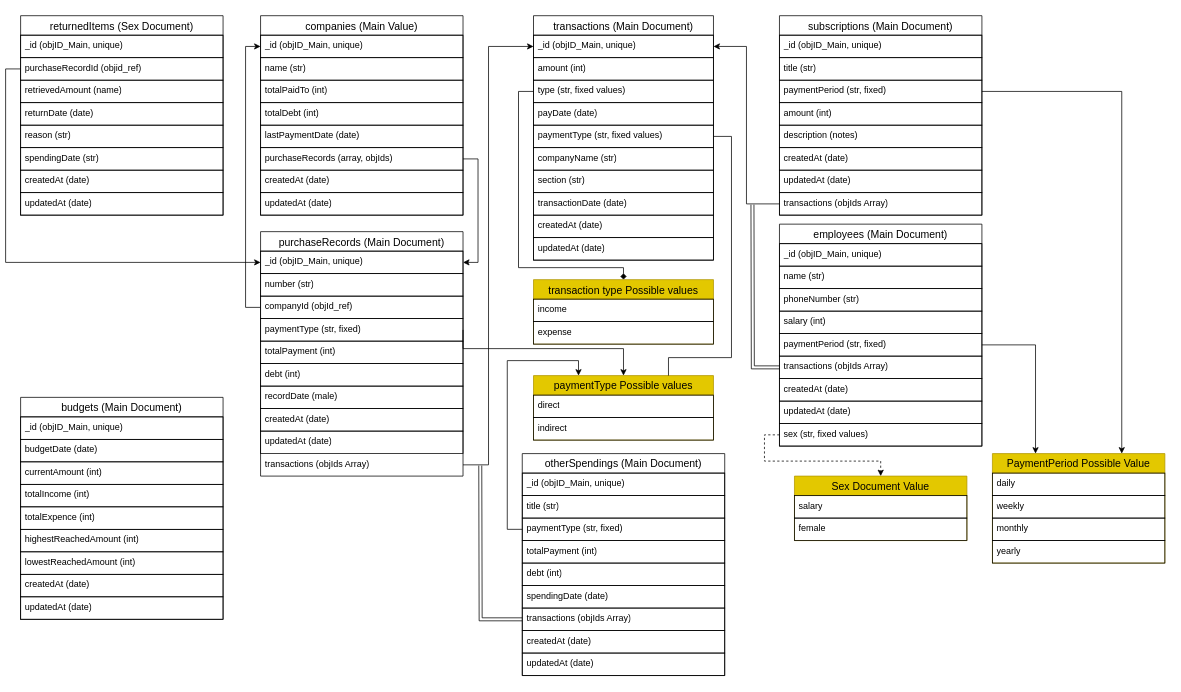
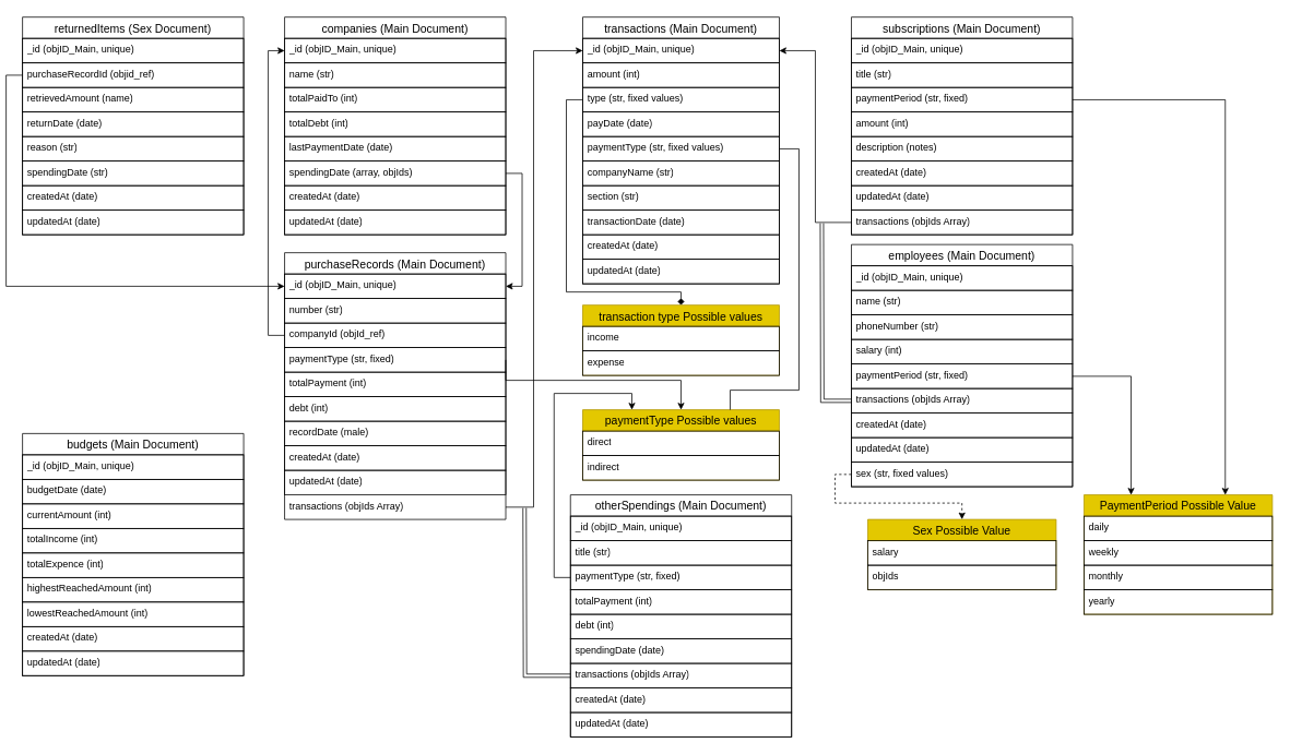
- <mxCell id="88" value="companies (Main Value)" style="swimlane;fontStyle=0;childLayout=stackLayout;horizontal=1;startSize=26;horizontalStack=0;resizeParent=1;resizeParentMax=0;resizeLast=0;collapsible=1;marginBottom=0;align=center;fontSize=14;" parent="1" vertex="1"><mxGeometry x="340" y="20" width="270" height="266" as="geometry" /></mxCell>
+ <mxCell id="88" value="companies (Main Document)" style="swimlane;fontStyle=0;childLayout=stackLayout;horizontal=1;startSize=26;horizontalStack=0;resizeParent=1;resizeParentMax=0;resizeLast=0;collapsible=1;marginBottom=0;align=center;fontSize=14;" parent="1" vertex="1"><mxGeometry x="340" y="20" width="270" height="266" as="geometry" /></mxCell>
- <mxCell id="94" value="purchaseRecords (array, objIds)" style="text;strokeColor=default;fillColor=none;spacingLeft=4;spacingRight=4;overflow=hidden;rotatable=0;points=[[0,0.5],[1,0.5]];portConstraint=eastwest;fontSize=12;whiteSpace=wrap;html=1;" parent="88" vertex="1"><mxGeometry y="176" width="270" height="30" as="geometry" /></mxCell>
+ <mxCell id="94" value="spendingDate (array, objIds)" style="text;strokeColor=default;fillColor=none;spacingLeft=4;spacingRight=4;overflow=hidden;rotatable=0;points=[[0,0.5],[1,0.5]];portConstraint=eastwest;fontSize=12;whiteSpace=wrap;html=1;" parent="88" vertex="1"><mxGeometry y="176" width="270" height="30" as="geometry" /></mxCell>
- <mxCell id="55" value="Sex Document Value" style="swimlane;fontStyle=0;childLayout=stackLayout;horizontal=1;startSize=26;horizontalStack=0;resizeParent=1;resizeParentMax=0;resizeLast=0;collapsible=1;marginBottom=0;align=center;fontSize=14;fillColor=#e3c800;strokeColor=#B09500;fontColor=#000000;" parent="1" vertex="1"><mxGeometry x="1052" y="634" width="230" height="86" as="geometry" /></mxCell>
+ <mxCell id="55" value="Sex Possible Value" style="swimlane;fontStyle=0;childLayout=stackLayout;horizontal=1;startSize=26;horizontalStack=0;resizeParent=1;resizeParentMax=0;resizeLast=0;collapsible=1;marginBottom=0;align=center;fontSize=14;fillColor=#e3c800;strokeColor=#B09500;fontColor=#000000;" parent="1" vertex="1"><mxGeometry x="1052" y="634" width="230" height="86" as="geometry" /></mxCell>
- <mxCell id="57" value="female" style="text;strokeColor=default;fillColor=none;spacingLeft=4;spacingRight=4;overflow=hidden;rotatable=0;points=[[0,0.5],[1,0.5]];portConstraint=eastwest;fontSize=12;whiteSpace=wrap;html=1;" parent="55" vertex="1"><mxGeometry y="56" width="230" height="30" as="geometry" /></mxCell>
+ <mxCell id="57" value="objIds" style="text;strokeColor=default;fillColor=none;spacingLeft=4;spacingRight=4;overflow=hidden;rotatable=0;points=[[0,0.5],[1,0.5]];portConstraint=eastwest;fontSize=12;whiteSpace=wrap;html=1;" parent="55" vertex="1"><mxGeometry y="56" width="230" height="30" as="geometry" /></mxCell>
